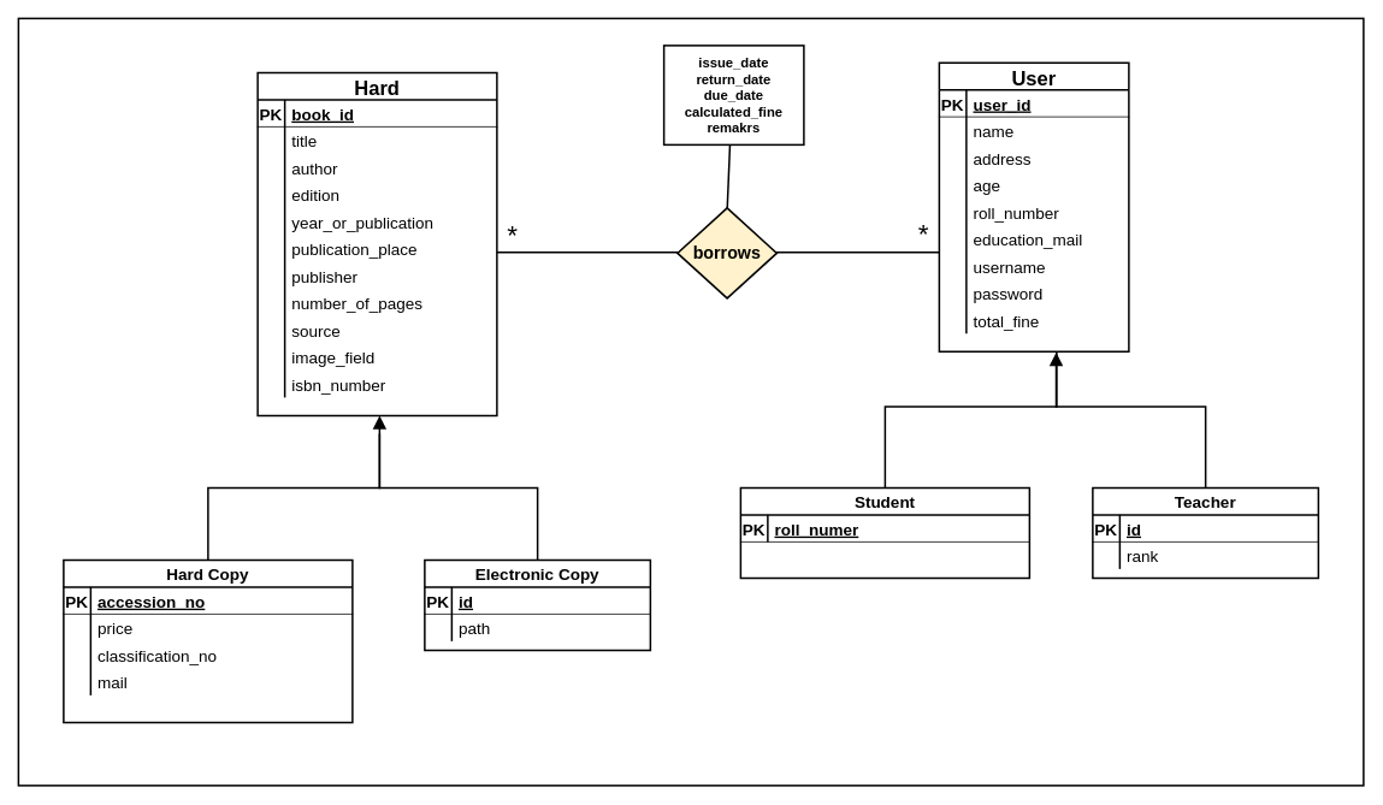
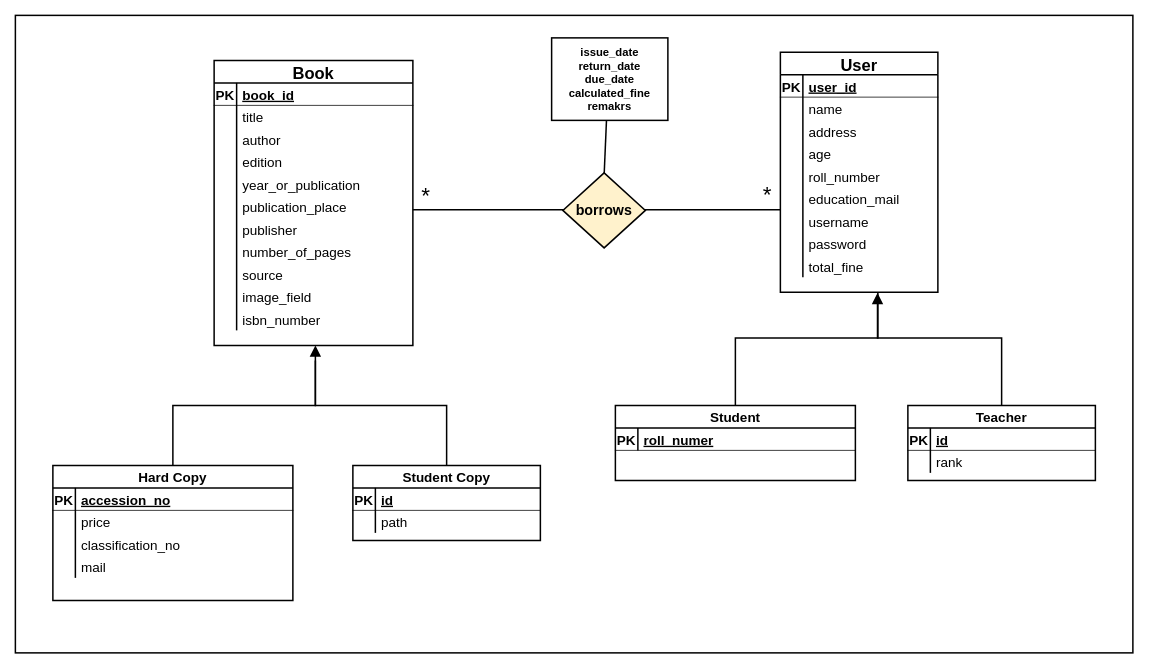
- <mxCell id="3" value="Hard" style="shape=table;startSize=30;container=1;collapsible=1;childLayout=tableLayout;fixedRows=1;rowLines=0;fontStyle=1;align=center;resizeLast=1;strokeWidth=2;fontSize=22;" parent="1" vertex="1"><mxGeometry x="285" y="80" width="265" height="380" as="geometry" /></mxCell>
+ <mxCell id="3" value="Book" style="shape=table;startSize=30;container=1;collapsible=1;childLayout=tableLayout;fixedRows=1;rowLines=0;fontStyle=1;align=center;resizeLast=1;strokeWidth=2;fontSize=22;" parent="1" vertex="1"><mxGeometry x="285" y="80" width="265" height="380" as="geometry" /></mxCell>
- <mxCell id="50" value="Electronic Copy" style="shape=table;startSize=30;container=1;collapsible=1;childLayout=tableLayout;fixedRows=1;rowLines=0;fontStyle=1;align=center;resizeLast=1;strokeWidth=2;fontSize=18;" parent="1" vertex="1"><mxGeometry x="470" y="620" width="250" height="100" as="geometry" /></mxCell>
+ <mxCell id="50" value="Student Copy" style="shape=table;startSize=30;container=1;collapsible=1;childLayout=tableLayout;fixedRows=1;rowLines=0;fontStyle=1;align=center;resizeLast=1;strokeWidth=2;fontSize=18;" parent="1" vertex="1"><mxGeometry x="470" y="620" width="250" height="100" as="geometry" /></mxCell>
